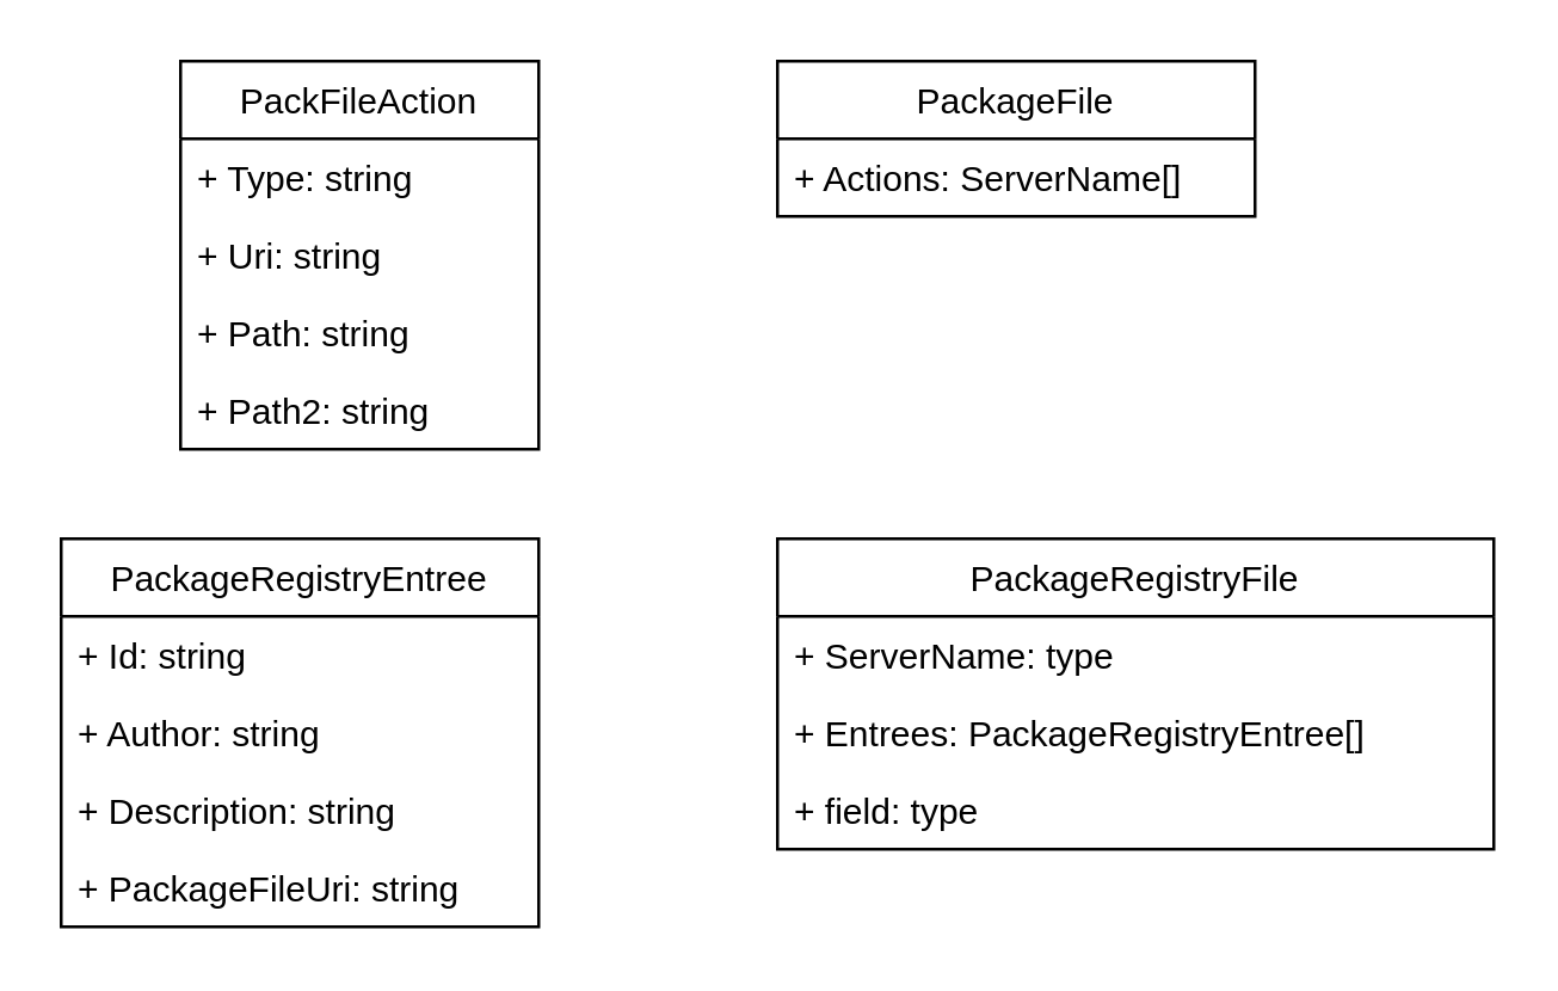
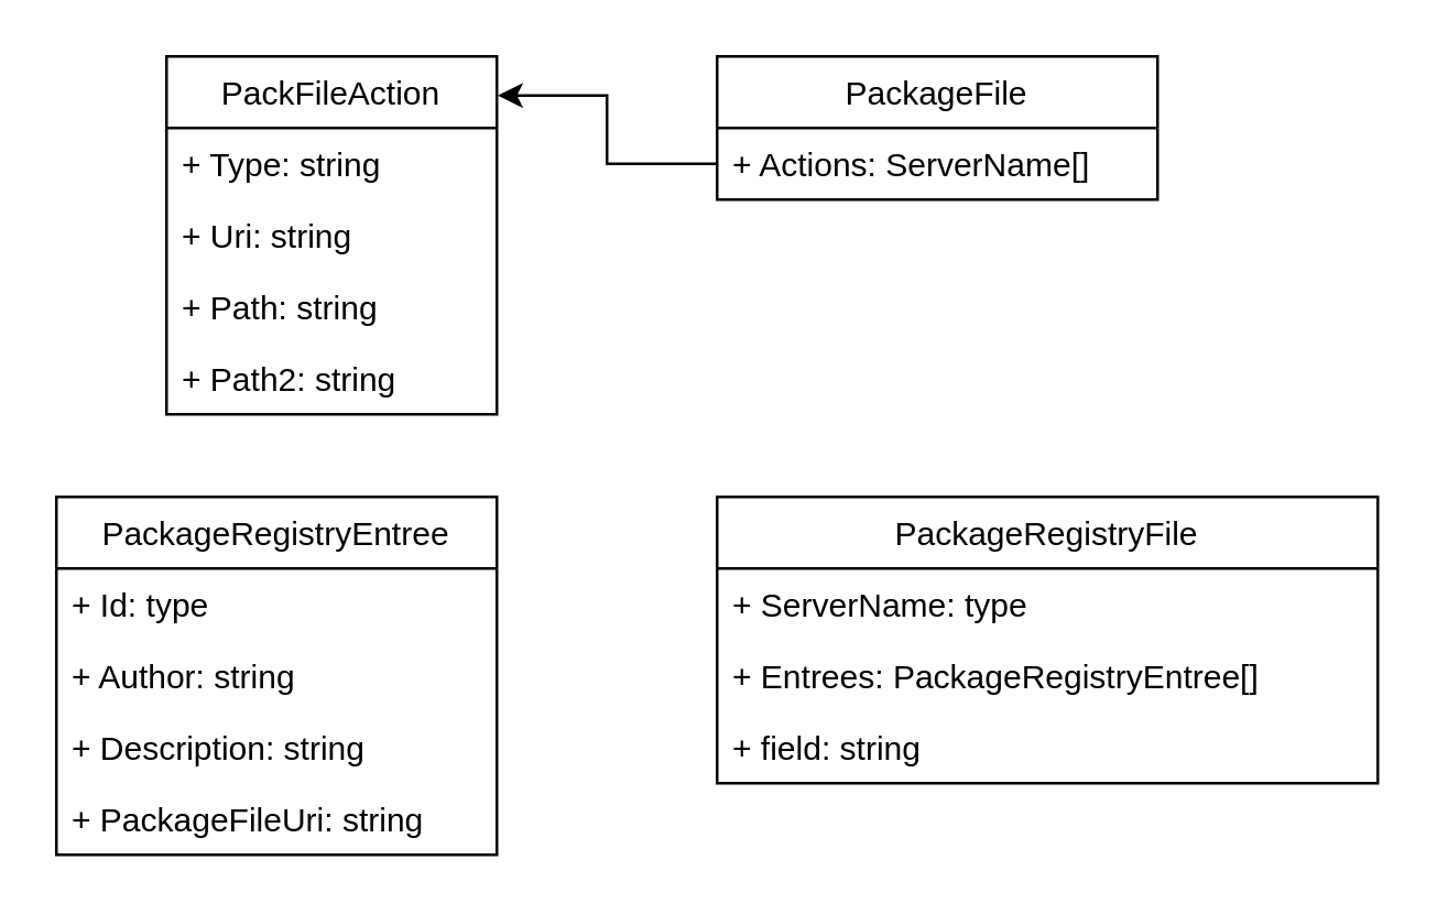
+ <mxCell id="9" style="edgeStyle=orthogonalEdgeStyle;rounded=0;orthogonalLoop=1;jettySize=auto;html=1;exitX=0;exitY=0.5;exitDx=0;exitDy=0;entryX=1.003;entryY=0.109;entryDx=0;entryDy=0;entryPerimeter=0;" edge="1" parent="1" source="8" target="2"><mxGeometry relative="1" as="geometry" /></mxCell>
- <mxCell id="11" value="+ Id: string" style="text;strokeColor=none;fillColor=none;align=left;verticalAlign=top;spacingLeft=4;spacingRight=4;overflow=hidden;rotatable=0;points=[[0,0.5],[1,0.5]];portConstraint=eastwest;" vertex="1" parent="10"><mxGeometry y="26" width="160" height="26" as="geometry" /></mxCell>
+ <mxCell id="11" value="+ Id: type" style="text;strokeColor=none;fillColor=none;align=left;verticalAlign=top;spacingLeft=4;spacingRight=4;overflow=hidden;rotatable=0;points=[[0,0.5],[1,0.5]];portConstraint=eastwest;" vertex="1" parent="10"><mxGeometry y="26" width="160" height="26" as="geometry" /></mxCell>
- <mxCell id="18" value="+ field: type" style="text;strokeColor=none;fillColor=none;align=left;verticalAlign=top;spacingLeft=4;spacingRight=4;overflow=hidden;rotatable=0;points=[[0,0.5],[1,0.5]];portConstraint=eastwest;" vertex="1" parent="15"><mxGeometry y="78" width="240" height="26" as="geometry" /></mxCell>
+ <mxCell id="18" value="+ field: string" style="text;strokeColor=none;fillColor=none;align=left;verticalAlign=top;spacingLeft=4;spacingRight=4;overflow=hidden;rotatable=0;points=[[0,0.5],[1,0.5]];portConstraint=eastwest;" vertex="1" parent="15"><mxGeometry y="78" width="240" height="26" as="geometry" /></mxCell>
